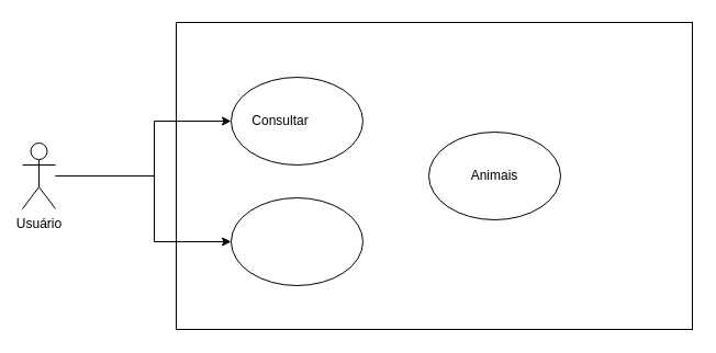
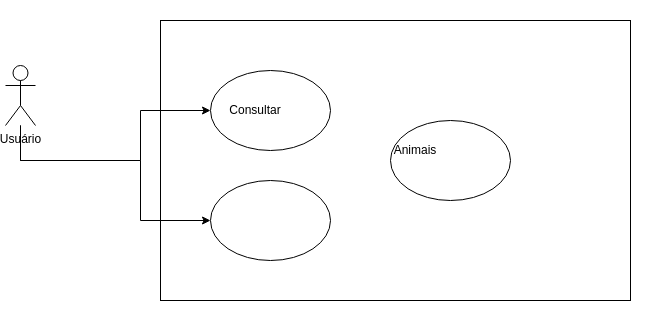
- <mxCell id="7" value="&lt;div&gt;Usuário&lt;/div&gt;" style="shape=umlActor;verticalLabelPosition=bottom;verticalAlign=top;html=1;outlineConnect=0;" vertex="1" parent="1"><mxGeometry x="20" y="130" width="30" height="60" as="geometry" /></mxCell>
+ <mxCell id="7" value="&lt;div&gt;Usuário&lt;/div&gt;" style="shape=umlActor;verticalLabelPosition=bottom;verticalAlign=top;html=1;outlineConnect=0;" vertex="1" parent="1"><mxGeometry x="5" y="65" width="30" height="60" as="geometry" /></mxCell>
- <mxCell id="10" value="&lt;div&gt;Animais&lt;/div&gt;" style="text;html=1;strokeColor=none;fillColor=none;align=center;verticalAlign=middle;whiteSpace=wrap;rounded=0;" vertex="1" parent="1"><mxGeometry x="430" y="150" width="40" height="20" as="geometry" /></mxCell>
+ <mxCell id="10" value="&lt;div&gt;Animais&lt;/div&gt;" style="text;html=1;strokeColor=none;fillColor=none;align=center;verticalAlign=middle;whiteSpace=wrap;rounded=0;" vertex="1" parent="1"><mxGeometry x="395" y="140" width="40" height="20" as="geometry" /></mxCell>
